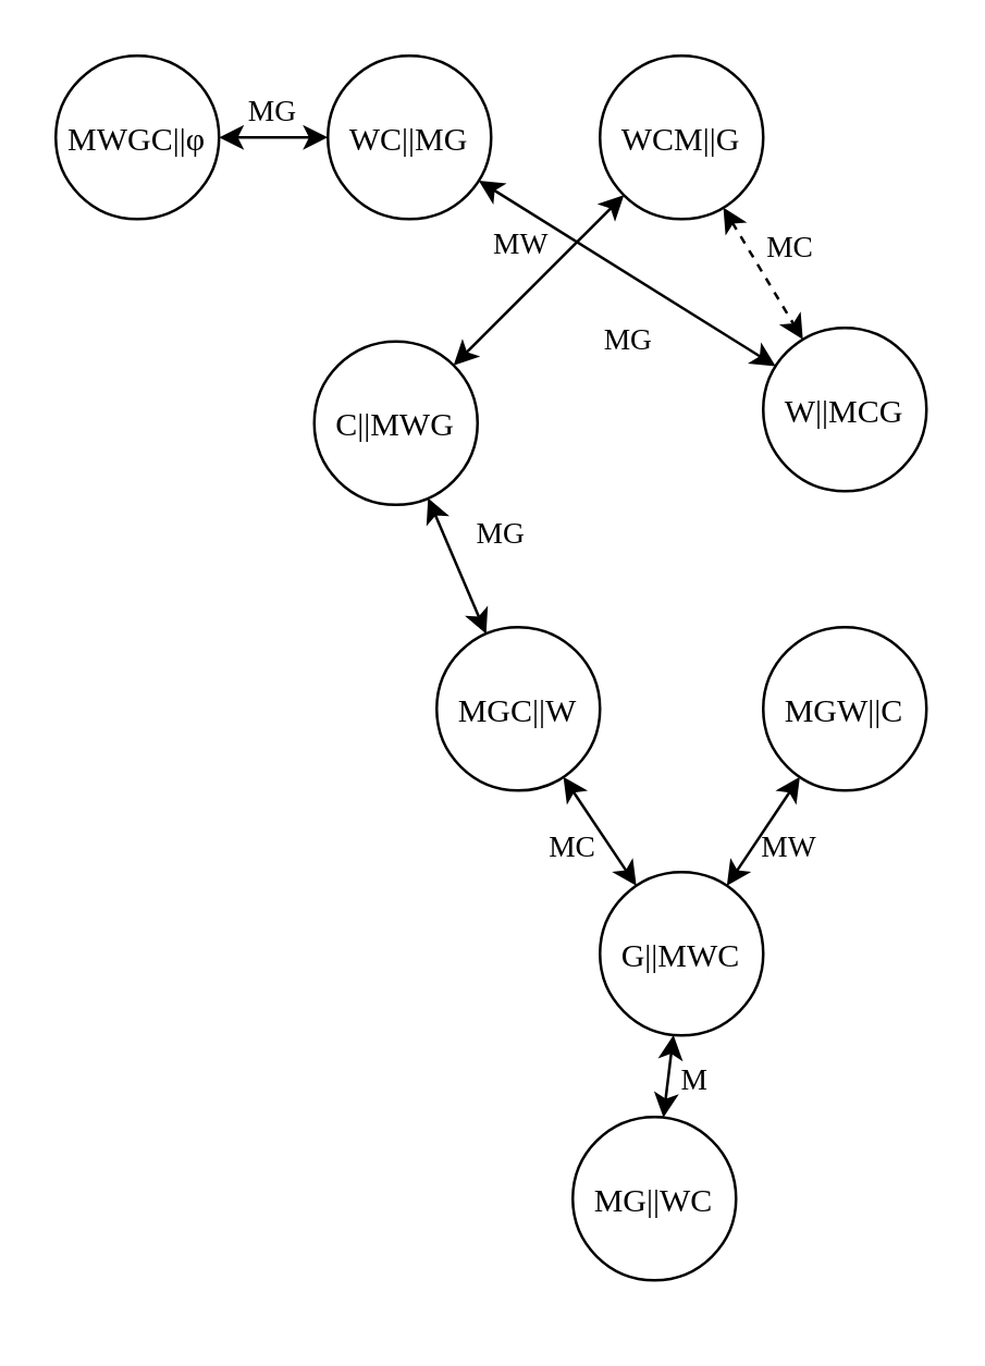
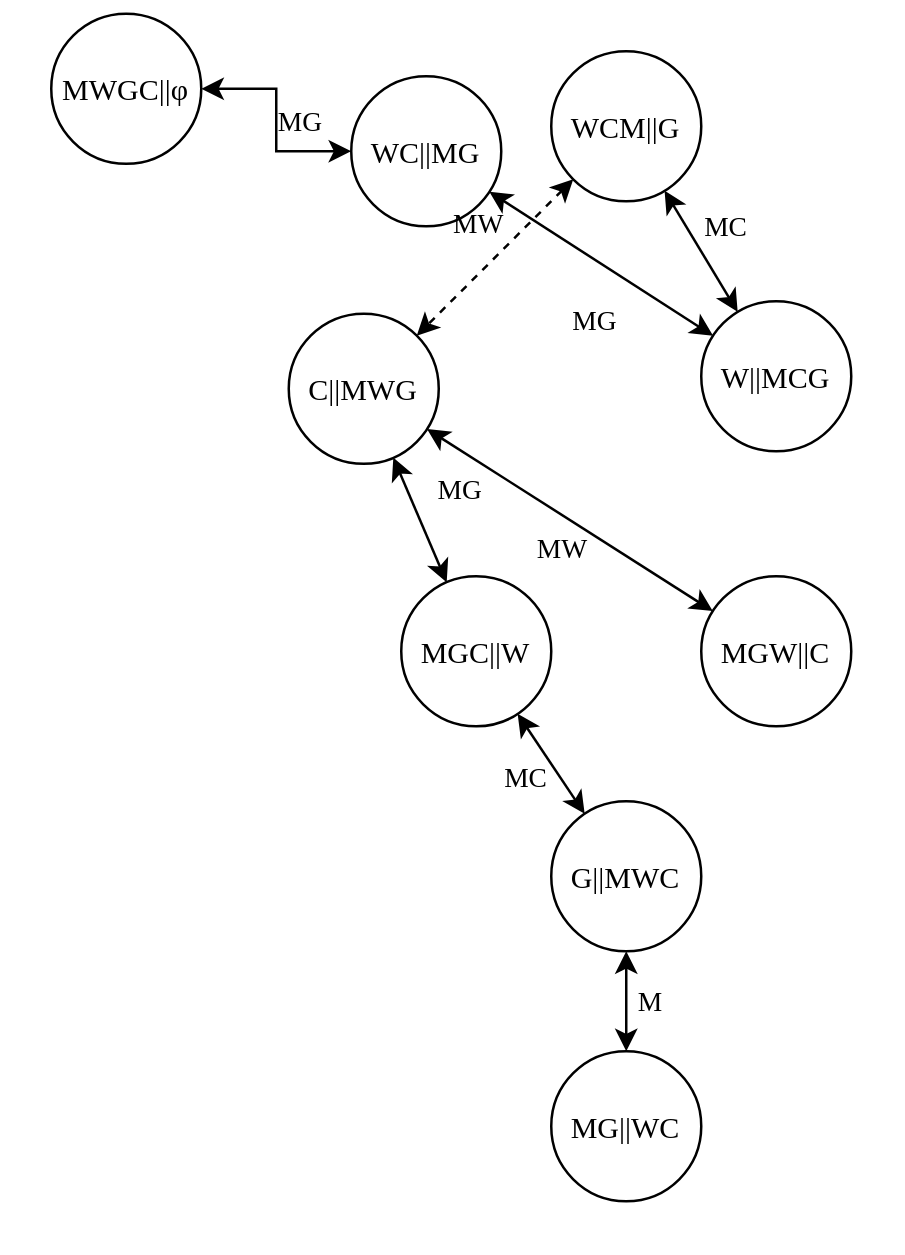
- <mxCell id="3" value="MWGC||φ" style="shape=ellipse;dashed=0;whitespace=wrap;aspect=fixed;perimeter=ellipsePerimeter;fontFamily=Times New Roman;labelBackgroundColor=none;" vertex="1" parent="1"><mxGeometry x="20" y="20" width="60" height="60" as="geometry" /></mxCell>
+ <mxCell id="3" value="MWGC||φ" style="shape=ellipse;dashed=0;whitespace=wrap;aspect=fixed;perimeter=ellipsePerimeter;fontFamily=Times New Roman;labelBackgroundColor=none;" vertex="1" parent="1"><mxGeometry x="20" y="5" width="60" height="60" as="geometry" /></mxCell>
- <mxCell id="4" value="WC||MG" style="shape=ellipse;dashed=0;whitespace=wrap;aspect=fixed;perimeter=ellipsePerimeter;fontFamily=Times New Roman;labelBackgroundColor=none;" vertex="1" parent="1"><mxGeometry x="120" y="20" width="60" height="60" as="geometry" /></mxCell>
+ <mxCell id="4" value="WC||MG" style="shape=ellipse;dashed=0;whitespace=wrap;aspect=fixed;perimeter=ellipsePerimeter;fontFamily=Times New Roman;labelBackgroundColor=none;" vertex="1" parent="1"><mxGeometry x="140" y="30" width="60" height="60" as="geometry" /></mxCell>
- <mxCell id="6" value="MC" style="edgeStyle=none;rounded=0;orthogonalLoop=1;jettySize=auto;startArrow=classic;startFill=1;fontFamily=Times New Roman;labelBackgroundColor=none;dashed=1;" edge="1" parent="1" source="7" target="11"><mxGeometry x="-0.121" y="14" relative="1" as="geometry"><mxPoint as="offset" /></mxGeometry></mxCell>
+ <mxCell id="6" value="MC" style="edgeStyle=none;rounded=0;orthogonalLoop=1;jettySize=auto;startArrow=classic;startFill=1;fontFamily=Times New Roman;labelBackgroundColor=none;" edge="1" parent="1" source="7" target="11"><mxGeometry x="-0.121" y="14" relative="1" as="geometry"><mxPoint as="offset" /></mxGeometry></mxCell>
- <mxCell id="5" value="MW" style="rounded=0;orthogonalLoop=1;jettySize=auto;startArrow=classic;startFill=1;fontFamily=Times New Roman;labelBackgroundColor=none;" edge="1" parent="1" source="7" target="9"><mxGeometry x="-0.121" y="-14" relative="1" as="geometry"><mxPoint as="offset" /></mxGeometry></mxCell>
+ <mxCell id="5" value="MW" style="rounded=0;orthogonalLoop=1;jettySize=auto;startArrow=classic;startFill=1;fontFamily=Times New Roman;labelBackgroundColor=none;dashed=1;" edge="1" parent="1" source="7" target="9"><mxGeometry x="-0.121" y="-14" relative="1" as="geometry"><mxPoint as="offset" /></mxGeometry></mxCell>
- <mxCell id="14" value="MW" style="edgeStyle=none;rounded=0;orthogonalLoop=1;jettySize=auto;startArrow=classic;startFill=1;fontFamily=Times New Roman;labelBackgroundColor=none;" edge="1" parent="1" source="15" target="17"><mxGeometry x="-0.056" y="11" relative="1" as="geometry"><mxPoint as="offset" /></mxGeometry></mxCell>
+ <mxCell id="14" value="MW" style="edgeStyle=none;rounded=0;orthogonalLoop=1;jettySize=auto;startArrow=classic;startFill=1;fontFamily=Times New Roman;labelBackgroundColor=none;" edge="1" parent="1" source="15" target="9"><mxGeometry x="-0.056" y="11" relative="1" as="geometry"><mxPoint as="offset" /></mxGeometry></mxCell>
- <mxCell id="18" value="MG||WC" style="shape=ellipse;dashed=0;whitespace=wrap;aspect=fixed;perimeter=ellipsePerimeter;fontFamily=Times New Roman;labelBackgroundColor=none;" vertex="1" parent="1"><mxGeometry x="210" y="410" width="60" height="60" as="geometry" /></mxCell>
+ <mxCell id="18" value="MG||WC" style="shape=ellipse;dashed=0;whitespace=wrap;aspect=fixed;perimeter=ellipsePerimeter;fontFamily=Times New Roman;labelBackgroundColor=none;" vertex="1" parent="1"><mxGeometry x="220" y="420" width="60" height="60" as="geometry" /></mxCell>
